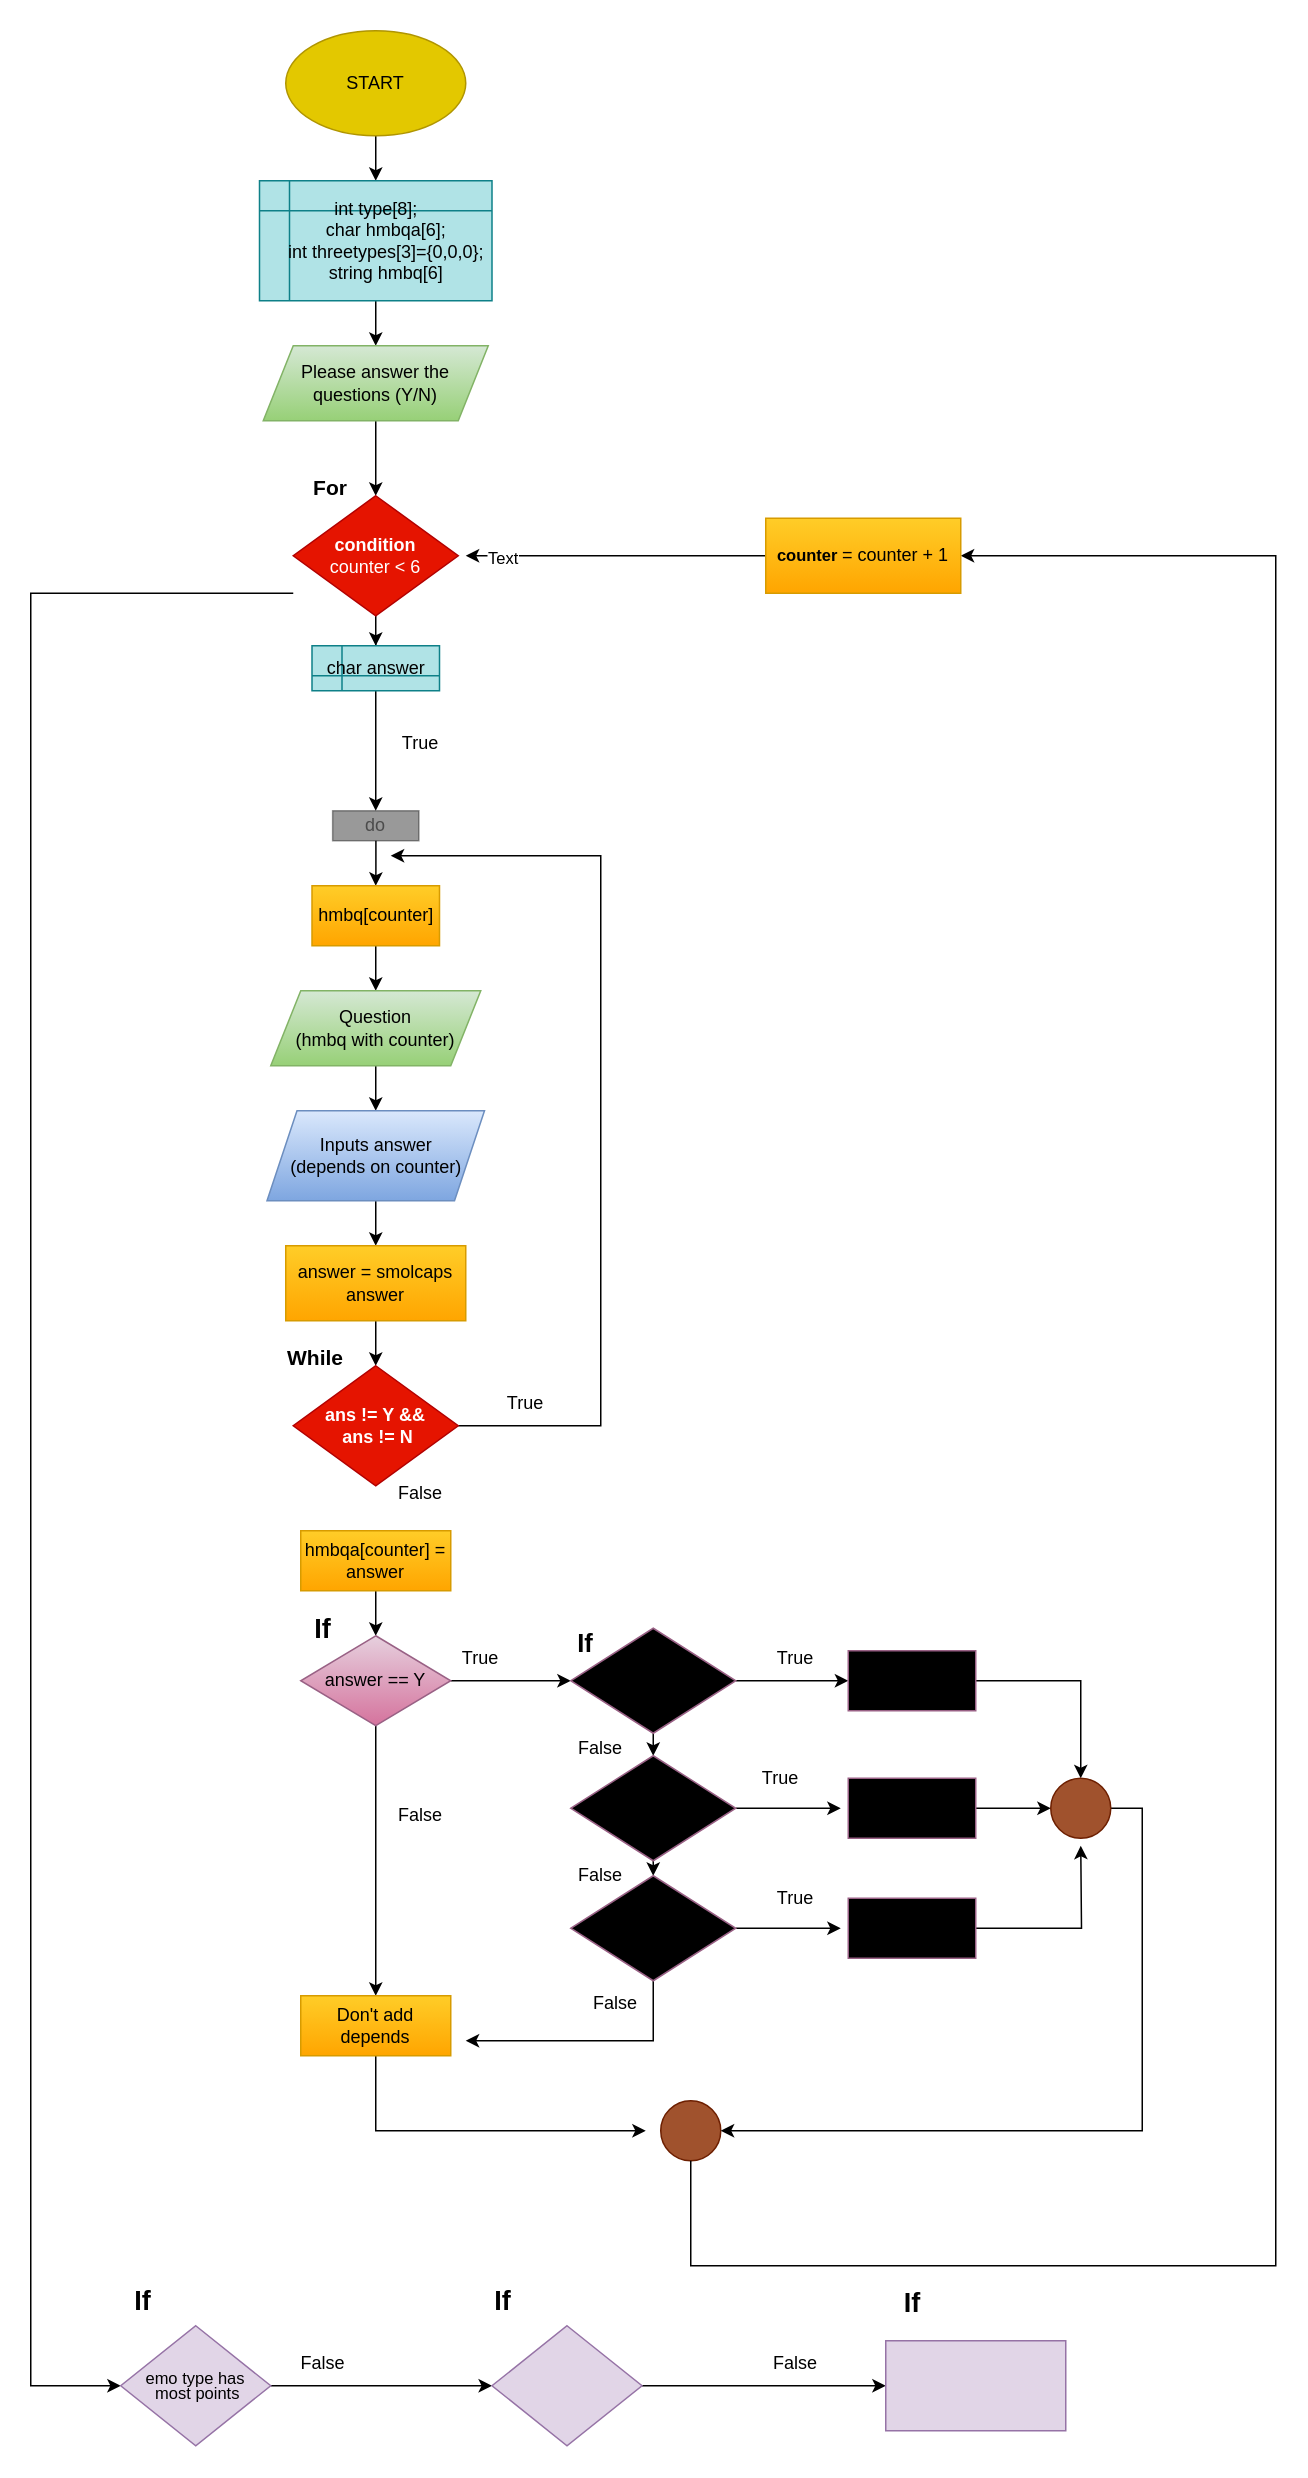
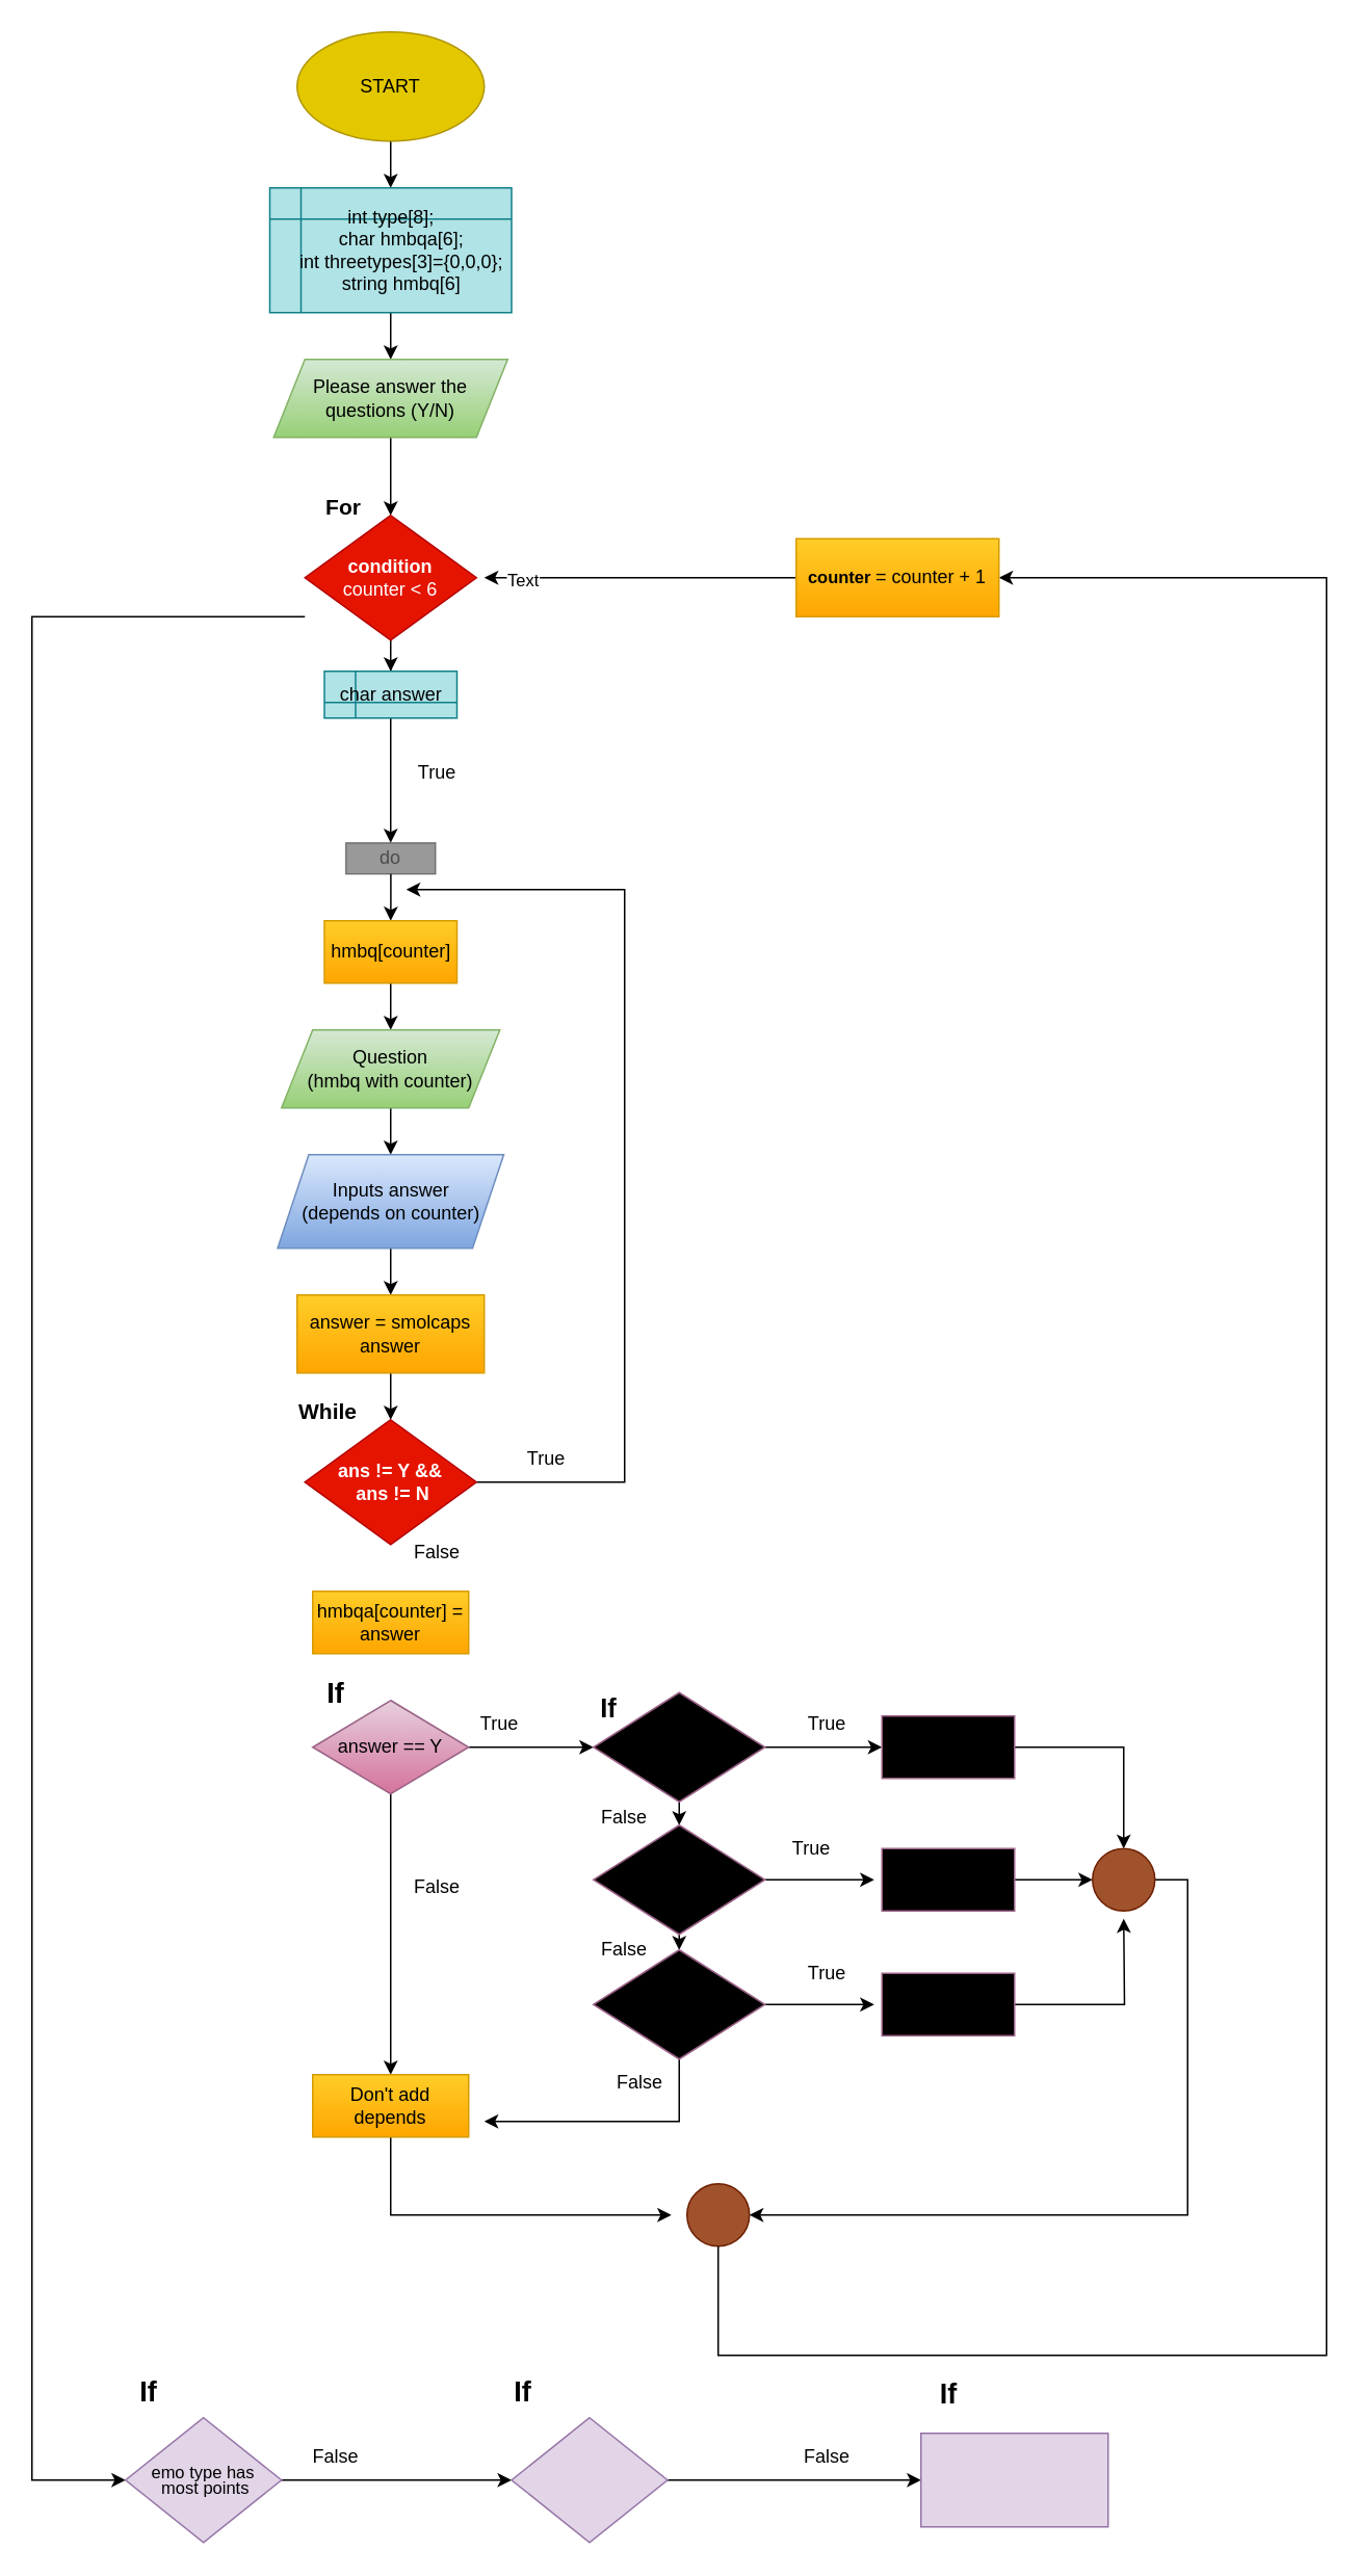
- <mxCell id="28" value="" style="edgeStyle=orthogonalEdgeStyle;rounded=0;orthogonalLoop=1;jettySize=auto;html=1;" parent="1" source="29" target="32" edge="1"><mxGeometry relative="1" as="geometry" /></mxCell>
